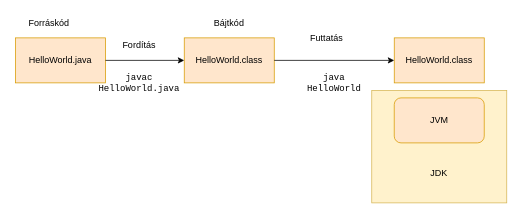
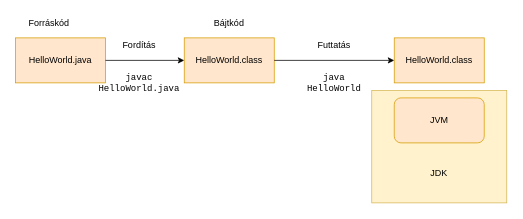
- <mxCell id="10" value="Futtatás" style="text;html=1;strokeColor=none;fillColor=none;align=center;verticalAlign=middle;whiteSpace=wrap;rounded=0;" vertex="1" parent="1"><mxGeometry x="415" y="40" width="40" height="20" as="geometry" /></mxCell>
+ <mxCell id="10" value="Futtatás" style="text;html=1;strokeColor=none;fillColor=none;align=center;verticalAlign=middle;whiteSpace=wrap;rounded=0;" vertex="1" parent="1"><mxGeometry x="425" y="50" width="40" height="20" as="geometry" /></mxCell>
